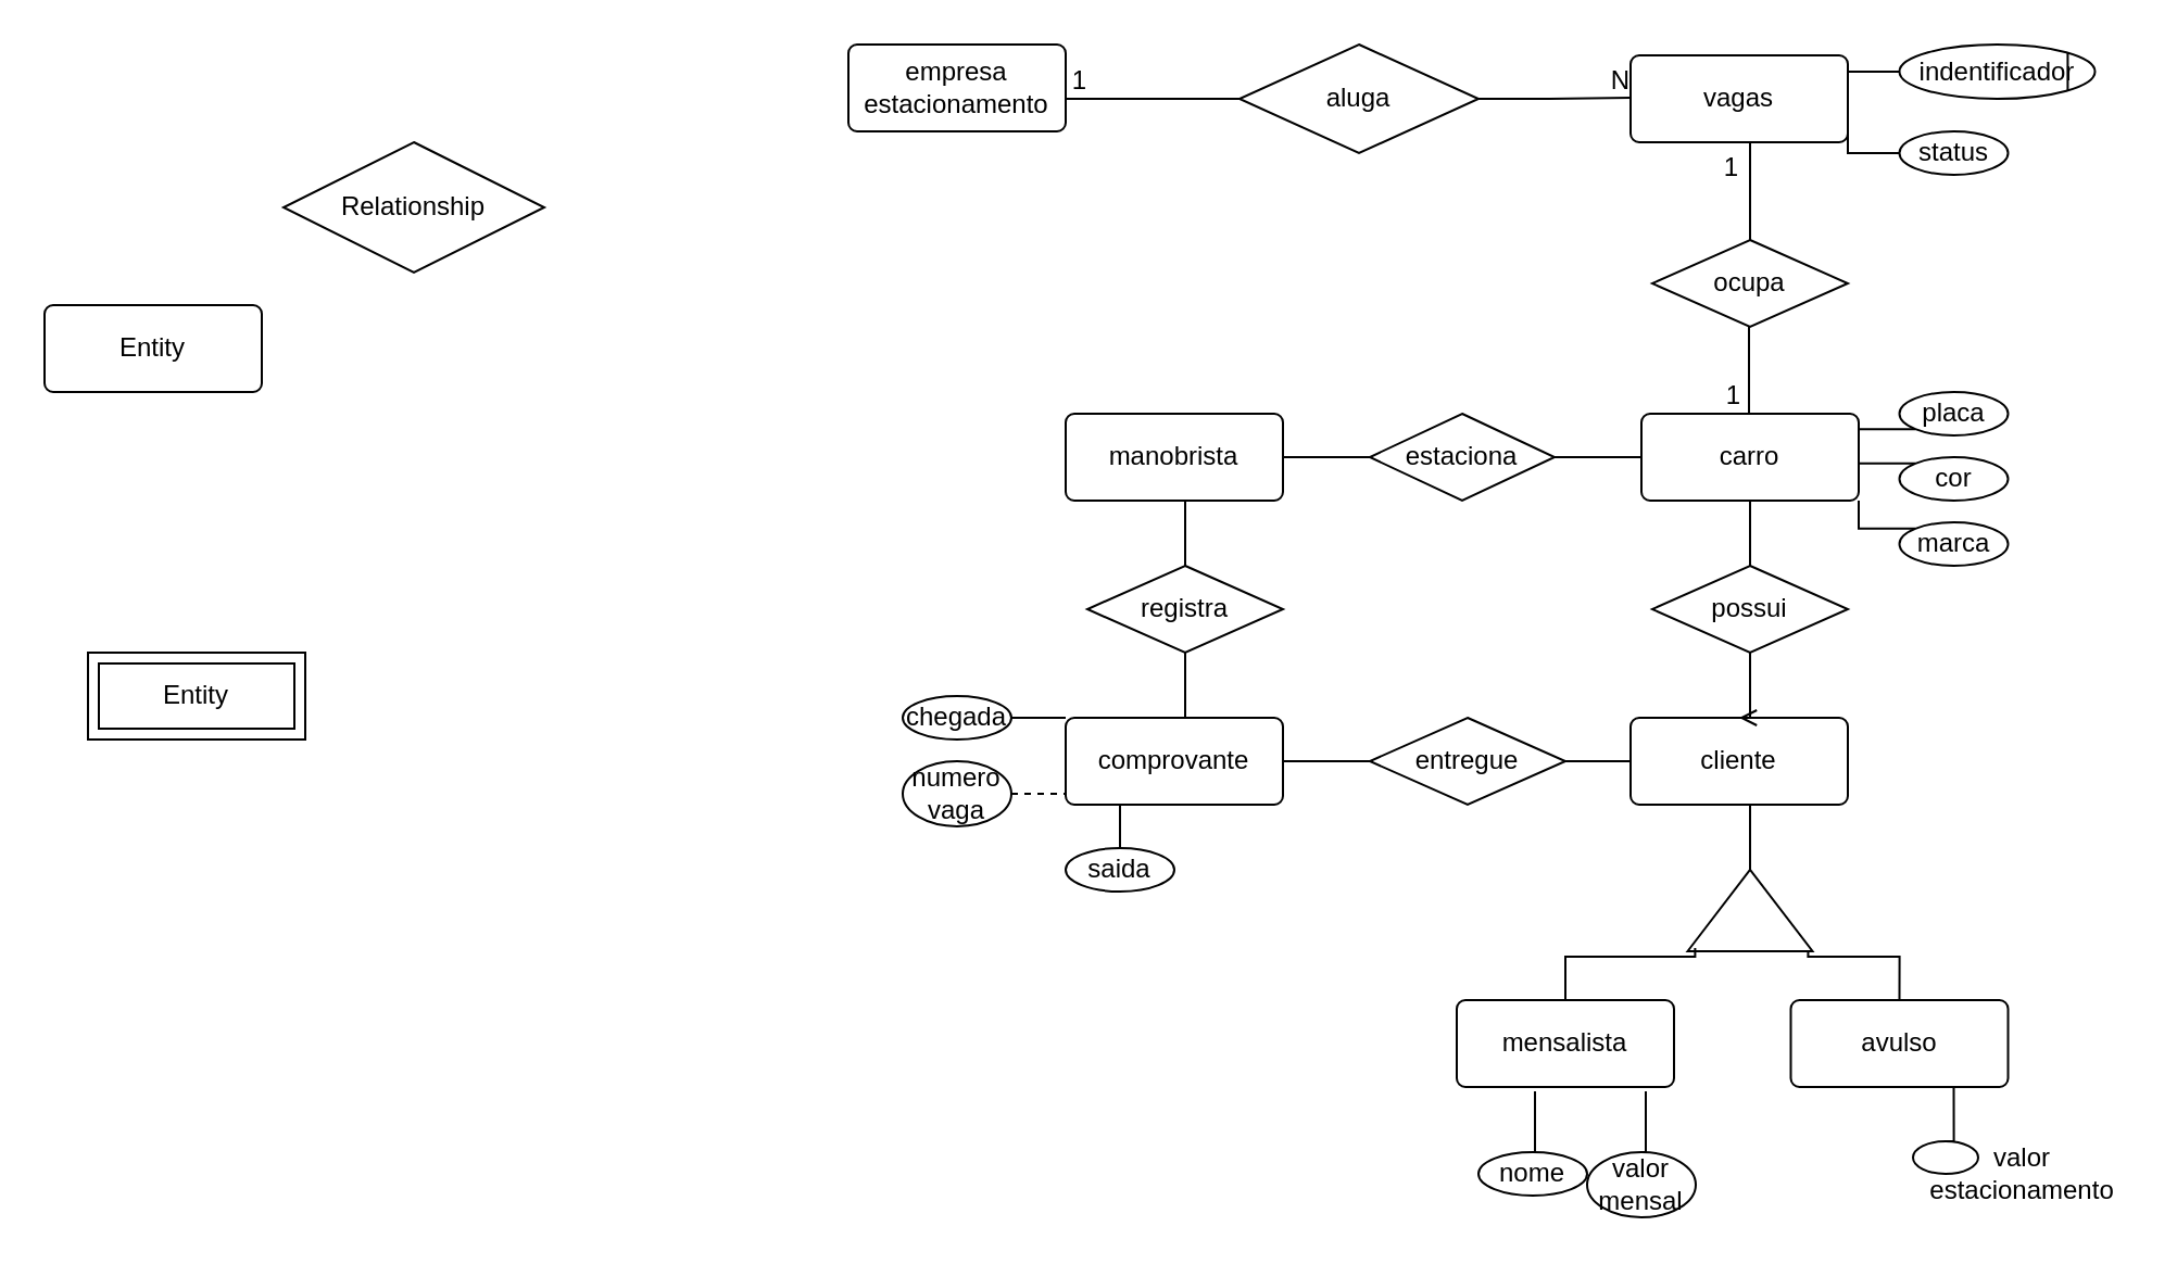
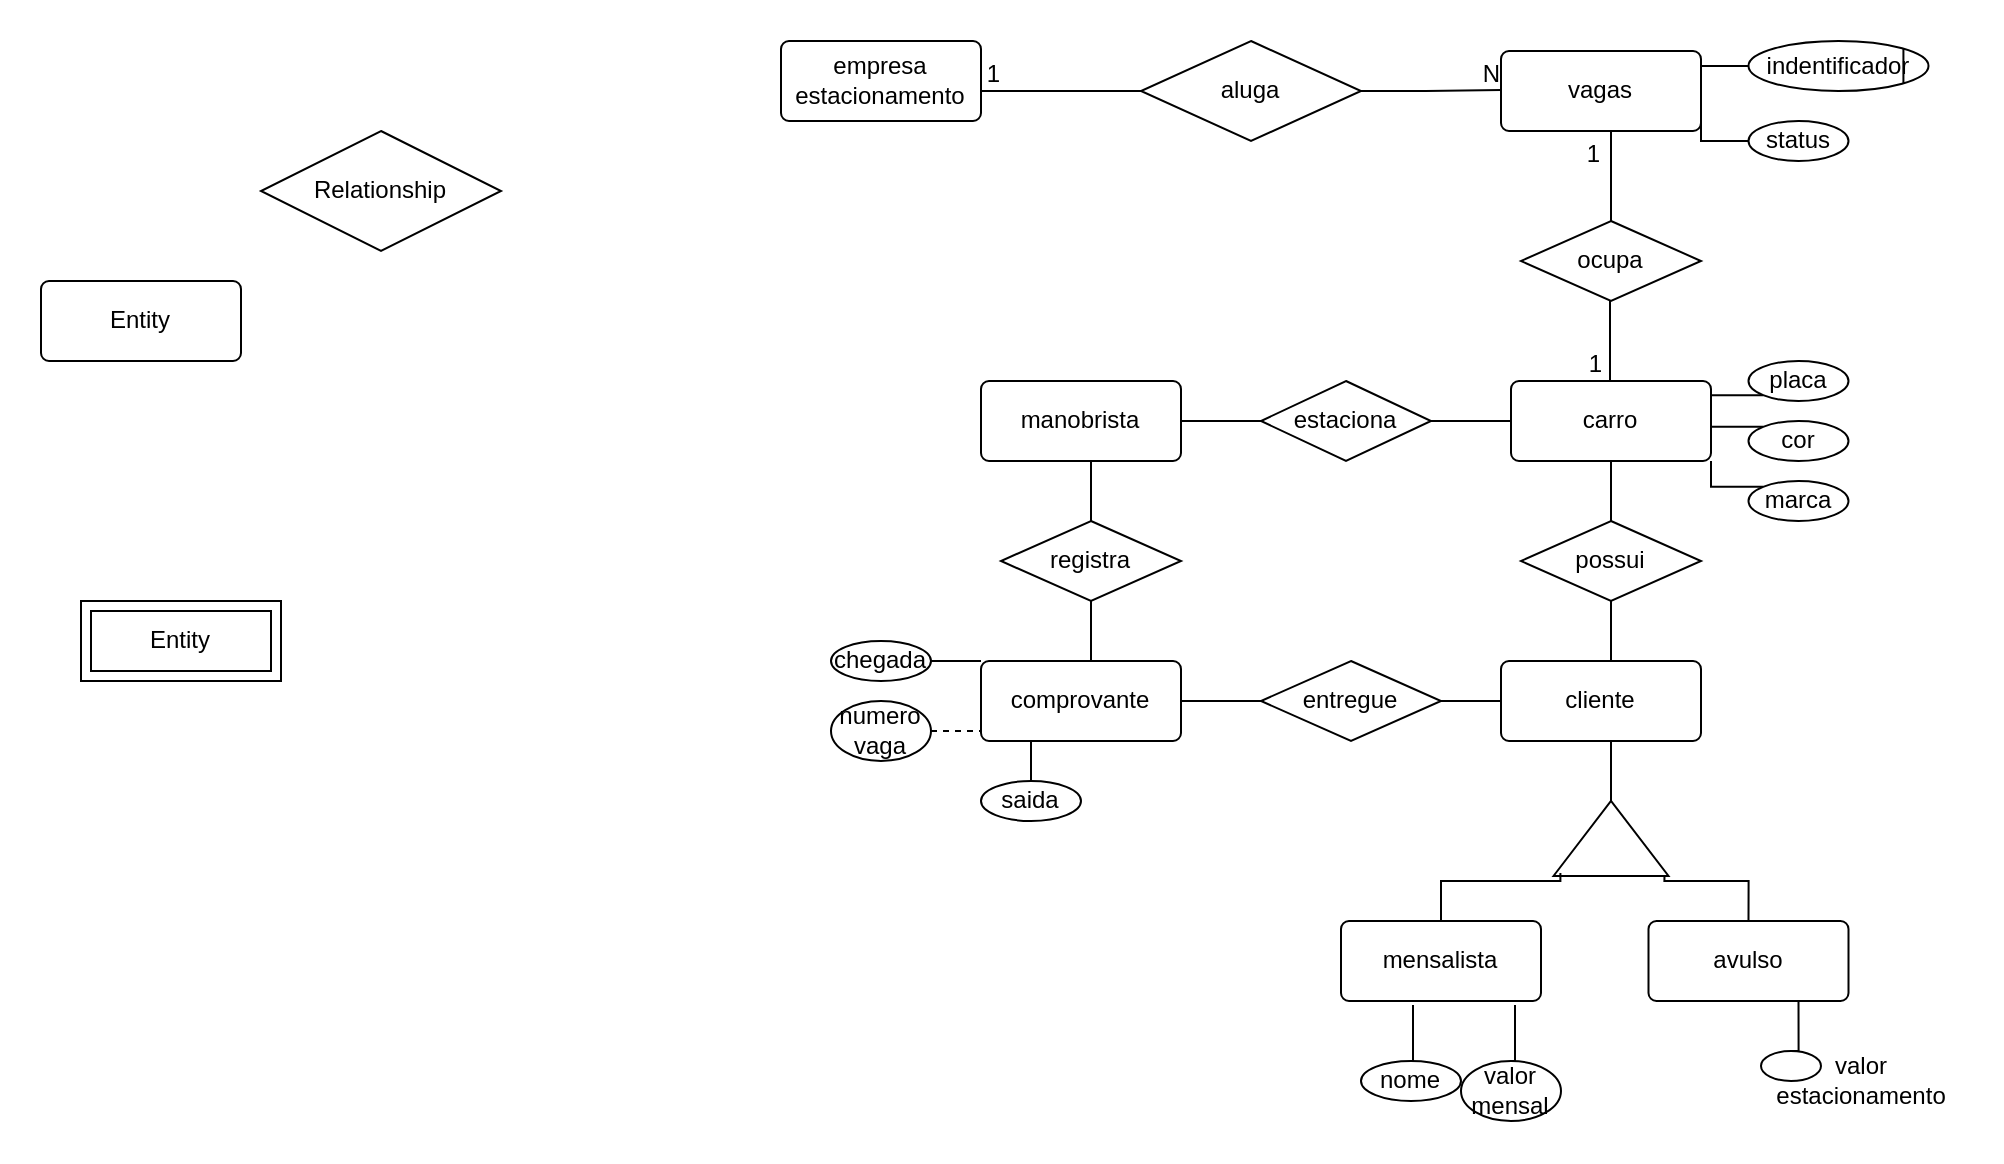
- <mxCell id="26" style="edgeStyle=orthogonalEdgeStyle;rounded=0;orthogonalLoop=1;jettySize=auto;html=1;exitX=0.5;exitY=1;exitDx=0;exitDy=0;entryX=0.5;entryY=0;entryDx=0;entryDy=0;endArrow=open;endFill=0;strokeColor=default;" edge="1" parent="1" source="27" target="10"><mxGeometry relative="1" as="geometry"><Array as="points"><mxPoint x="805" y="330" /></Array></mxGeometry></mxCell>
+ <mxCell id="26" style="edgeStyle=orthogonalEdgeStyle;rounded=0;orthogonalLoop=1;jettySize=auto;html=1;exitX=0.5;exitY=1;exitDx=0;exitDy=0;entryX=0.5;entryY=0;entryDx=0;entryDy=0;endArrow=none;endFill=0;strokeColor=default;" edge="1" parent="1" source="27" target="10"><mxGeometry relative="1" as="geometry"><Array as="points"><mxPoint x="805" y="330" /></Array></mxGeometry></mxCell>
